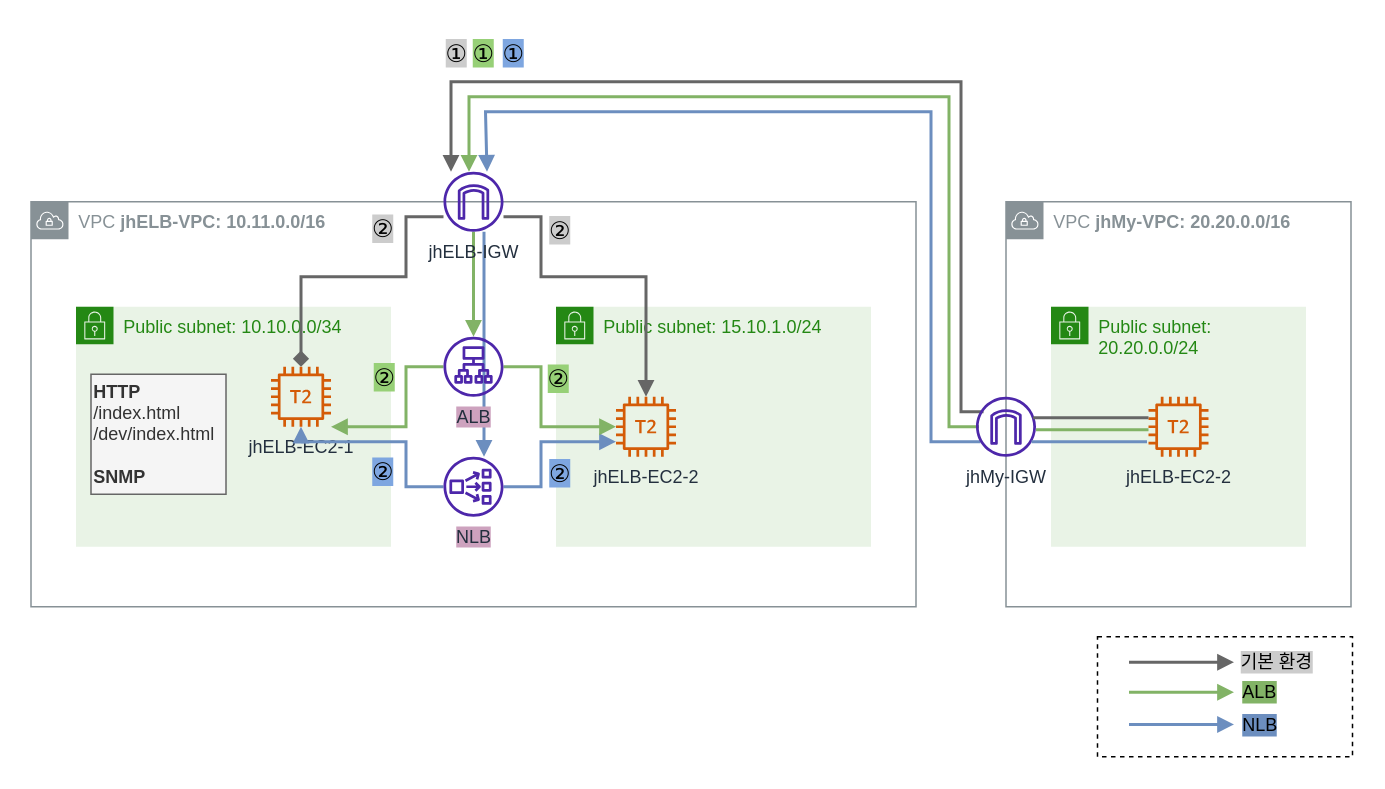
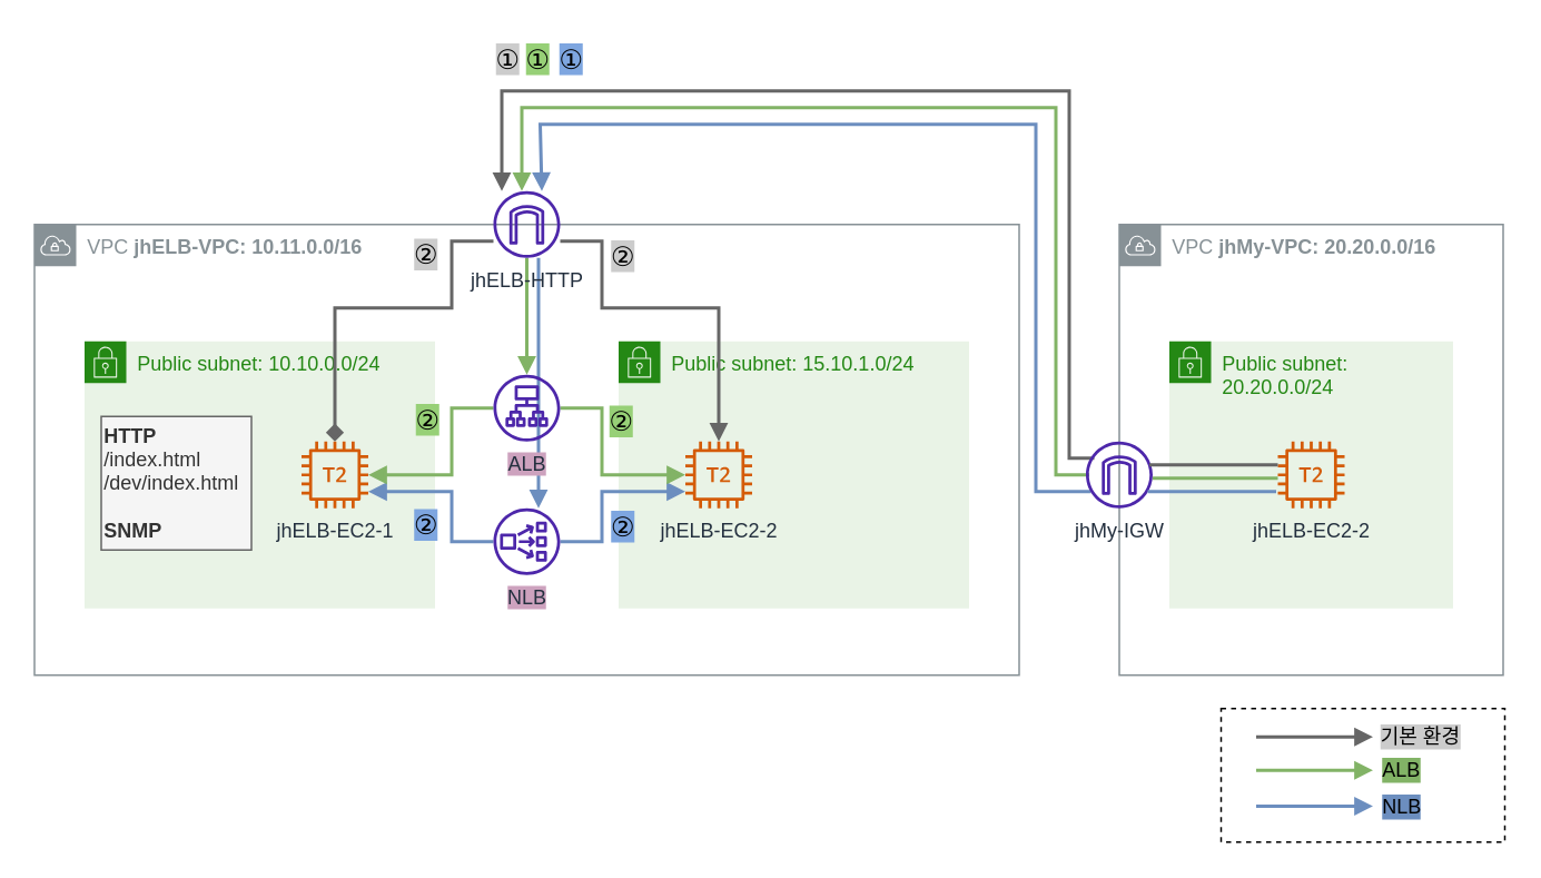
- <mxCell id="16" value="jhELB-IGW" style="sketch=0;outlineConnect=0;fontColor=#232F3E;gradientColor=none;fillColor=#4D27AA;strokeColor=none;dashed=0;verticalLabelPosition=bottom;verticalAlign=top;align=center;html=1;fontSize=12;fontStyle=0;aspect=fixed;pointerEvents=1;shape=mxgraph.aws4.internet_gateway;" parent="1" vertex="1"><mxGeometry x="295" y="114" width="40" height="40" as="geometry" /></mxCell>
+ <mxCell id="16" value="jhELB-HTTP" style="sketch=0;outlineConnect=0;fontColor=#232F3E;gradientColor=none;fillColor=#4D27AA;strokeColor=none;dashed=0;verticalLabelPosition=bottom;verticalAlign=top;align=center;html=1;fontSize=12;fontStyle=0;aspect=fixed;pointerEvents=1;shape=mxgraph.aws4.internet_gateway;" parent="1" vertex="1"><mxGeometry x="295" y="114" width="40" height="40" as="geometry" /></mxCell>
- <mxCell id="3" value="Public subnet: 10.10.0.0/34" style="points=[[0,0],[0.25,0],[0.5,0],[0.75,0],[1,0],[1,0.25],[1,0.5],[1,0.75],[1,1],[0.75,1],[0.5,1],[0.25,1],[0,1],[0,0.75],[0,0.5],[0,0.25]];outlineConnect=0;gradientColor=none;html=1;whiteSpace=wrap;fontSize=12;fontStyle=0;container=1;pointerEvents=0;collapsible=0;recursiveResize=0;shape=mxgraph.aws4.group;grIcon=mxgraph.aws4.group_security_group;grStroke=0;strokeColor=#248814;fillColor=#E9F3E6;verticalAlign=top;align=left;spacingLeft=30;fontColor=#248814;dashed=0;" parent="1" vertex="1"><mxGeometry x="50" y="204" width="210" height="160" as="geometry" /></mxCell>
+ <mxCell id="3" value="Public subnet: 10.10.0.0/24" style="points=[[0,0],[0.25,0],[0.5,0],[0.75,0],[1,0],[1,0.25],[1,0.5],[1,0.75],[1,1],[0.75,1],[0.5,1],[0.25,1],[0,1],[0,0.75],[0,0.5],[0,0.25]];outlineConnect=0;gradientColor=none;html=1;whiteSpace=wrap;fontSize=12;fontStyle=0;container=1;pointerEvents=0;collapsible=0;recursiveResize=0;shape=mxgraph.aws4.group;grIcon=mxgraph.aws4.group_security_group;grStroke=0;strokeColor=#248814;fillColor=#E9F3E6;verticalAlign=top;align=left;spacingLeft=30;fontColor=#248814;dashed=0;" parent="1" vertex="1"><mxGeometry x="50" y="204" width="210" height="160" as="geometry" /></mxCell>
- <mxCell id="4" value="jhELB-EC2-1" style="sketch=0;outlineConnect=0;fontColor=#232F3E;gradientColor=none;fillColor=#D45B07;strokeColor=none;dashed=0;verticalLabelPosition=bottom;verticalAlign=top;align=center;html=1;fontSize=12;fontStyle=0;aspect=fixed;pointerEvents=1;shape=mxgraph.aws4.t2_instance;" parent="3" vertex="1"><mxGeometry x="130" y="40" width="40" height="40" as="geometry" /></mxCell>
+ <mxCell id="4" value="jhELB-EC2-1" style="sketch=0;outlineConnect=0;fontColor=#232F3E;gradientColor=none;fillColor=#D45B07;strokeColor=none;dashed=0;verticalLabelPosition=bottom;verticalAlign=top;align=center;html=1;fontSize=12;fontStyle=0;aspect=fixed;pointerEvents=1;shape=mxgraph.aws4.t2_instance;" parent="3" vertex="1"><mxGeometry x="130" y="60" width="40" height="40" as="geometry" /></mxCell>
